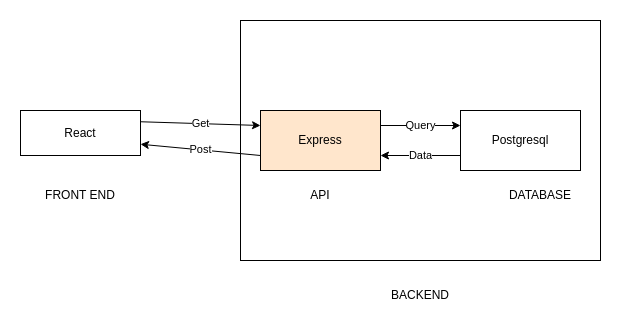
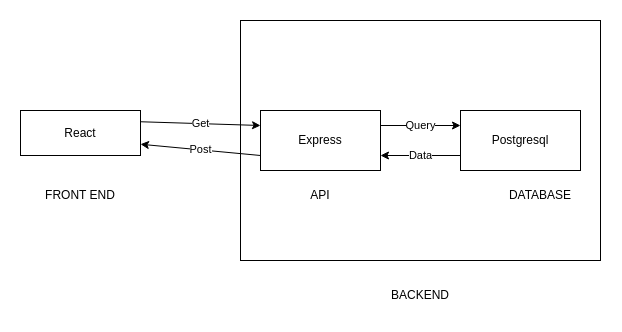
- <mxCell id="8" value="Express" style="whiteSpace=wrap;html=1;fillColor=#ffe6cc;" vertex="1" parent="1"><mxGeometry x="260" y="110" width="120" height="60" as="geometry" /></mxCell>
+ <mxCell id="8" value="Express" style="whiteSpace=wrap;html=1;" vertex="1" parent="1"><mxGeometry x="260" y="110" width="120" height="60" as="geometry" /></mxCell>
